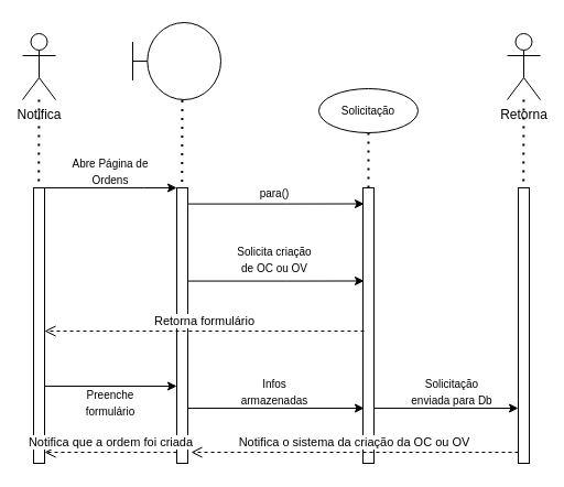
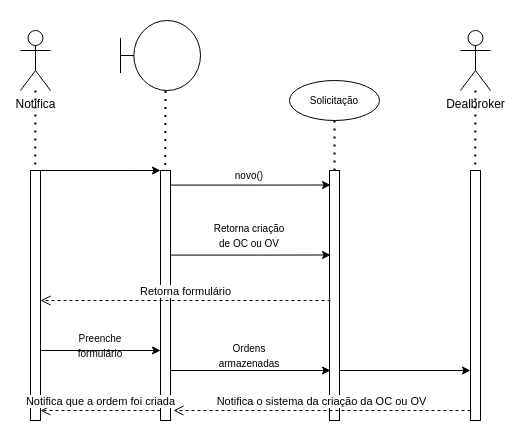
- <mxCell id="24" value="Retorna" style="shape=umlActor;verticalLabelPosition=bottom;verticalAlign=top;html=1;outlineConnect=0;" parent="1" vertex="1"><mxGeometry x="460" y="30" width="30" height="60" as="geometry" /></mxCell>
+ <mxCell id="24" value="Dealbroker" style="shape=umlActor;verticalLabelPosition=bottom;verticalAlign=top;html=1;outlineConnect=0;" parent="1" vertex="1"><mxGeometry x="460" y="30" width="30" height="60" as="geometry" /></mxCell>
- <mxCell id="9" value="&lt;span style=&quot;font-size: 10px;&quot;&gt;Abre Página de Ordens&lt;/span&gt;" style="text;html=1;strokeColor=none;fillColor=none;align=center;verticalAlign=middle;whiteSpace=wrap;rounded=0;" parent="1" vertex="1"><mxGeometry x="60" y="140" width="80" height="30" as="geometry" /></mxCell>
- <mxCell id="12" value="&lt;font style=&quot;font-size: 10px;&quot;&gt;para()&lt;/font&gt;" style="text;html=1;strokeColor=none;fillColor=none;align=center;verticalAlign=middle;whiteSpace=wrap;rounded=0;" parent="1" vertex="1"><mxGeometry x="209" y="160" width="80" height="30" as="geometry" /></mxCell>
+ <mxCell id="12" value="&lt;font style=&quot;font-size: 10px;&quot;&gt;novo()&lt;/font&gt;" style="text;html=1;strokeColor=none;fillColor=none;align=center;verticalAlign=middle;whiteSpace=wrap;rounded=0;" parent="1" vertex="1"><mxGeometry x="209" y="160" width="80" height="30" as="geometry" /></mxCell>
- <mxCell id="16" value="&lt;font style=&quot;font-size: 10px;&quot;&gt;Solicita criação de OC ou OV&lt;/font&gt;" style="text;html=1;strokeColor=none;fillColor=none;align=center;verticalAlign=middle;whiteSpace=wrap;rounded=0;" parent="1" vertex="1"><mxGeometry x="209" y="220" width="80" height="30" as="geometry" /></mxCell>
+ <mxCell id="16" value="&lt;font style=&quot;font-size: 10px;&quot;&gt;Retorna criação de OC ou OV&lt;/font&gt;" style="text;html=1;strokeColor=none;fillColor=none;align=center;verticalAlign=middle;whiteSpace=wrap;rounded=0;" parent="1" vertex="1"><mxGeometry x="209" y="220" width="80" height="30" as="geometry" /></mxCell>
- <mxCell id="21" value="&lt;font style=&quot;font-size: 10px;&quot;&gt;Infos armazenadas&lt;/font&gt;" style="text;html=1;strokeColor=none;fillColor=none;align=center;verticalAlign=middle;whiteSpace=wrap;rounded=0;" parent="1" vertex="1"><mxGeometry x="209" y="340" width="80" height="30" as="geometry" /></mxCell>
+ <mxCell id="21" value="&lt;font style=&quot;font-size: 10px;&quot;&gt;Ordens armazenadas&lt;/font&gt;" style="text;html=1;strokeColor=none;fillColor=none;align=center;verticalAlign=middle;whiteSpace=wrap;rounded=0;" parent="1" vertex="1"><mxGeometry x="209" y="340" width="80" height="30" as="geometry" /></mxCell>
- <mxCell id="28" value="&lt;font style=&quot;font-size: 10px;&quot;&gt;Solicitação enviada para Db&lt;/font&gt;" style="text;html=1;strokeColor=none;fillColor=none;align=center;verticalAlign=middle;whiteSpace=wrap;rounded=0;" parent="1" vertex="1"><mxGeometry x="370" y="340" width="80" height="30" as="geometry" /></mxCell>
- <mxCell id="20" value="&lt;span style=&quot;font-size: 10px;&quot;&gt;Preenche formulário&lt;/span&gt;" style="text;html=1;strokeColor=none;fillColor=none;align=center;verticalAlign=middle;whiteSpace=wrap;rounded=0;" parent="1" vertex="1"><mxGeometry x="60" y="350" width="80" height="30" as="geometry" /></mxCell>
+ <mxCell id="20" value="&lt;span style=&quot;font-size: 10px;&quot;&gt;Preenche formulário&lt;/span&gt;" style="text;html=1;strokeColor=none;fillColor=none;align=center;verticalAlign=middle;whiteSpace=wrap;rounded=0;" parent="1" vertex="1"><mxGeometry x="60" y="330" width="80" height="30" as="geometry" /></mxCell>
